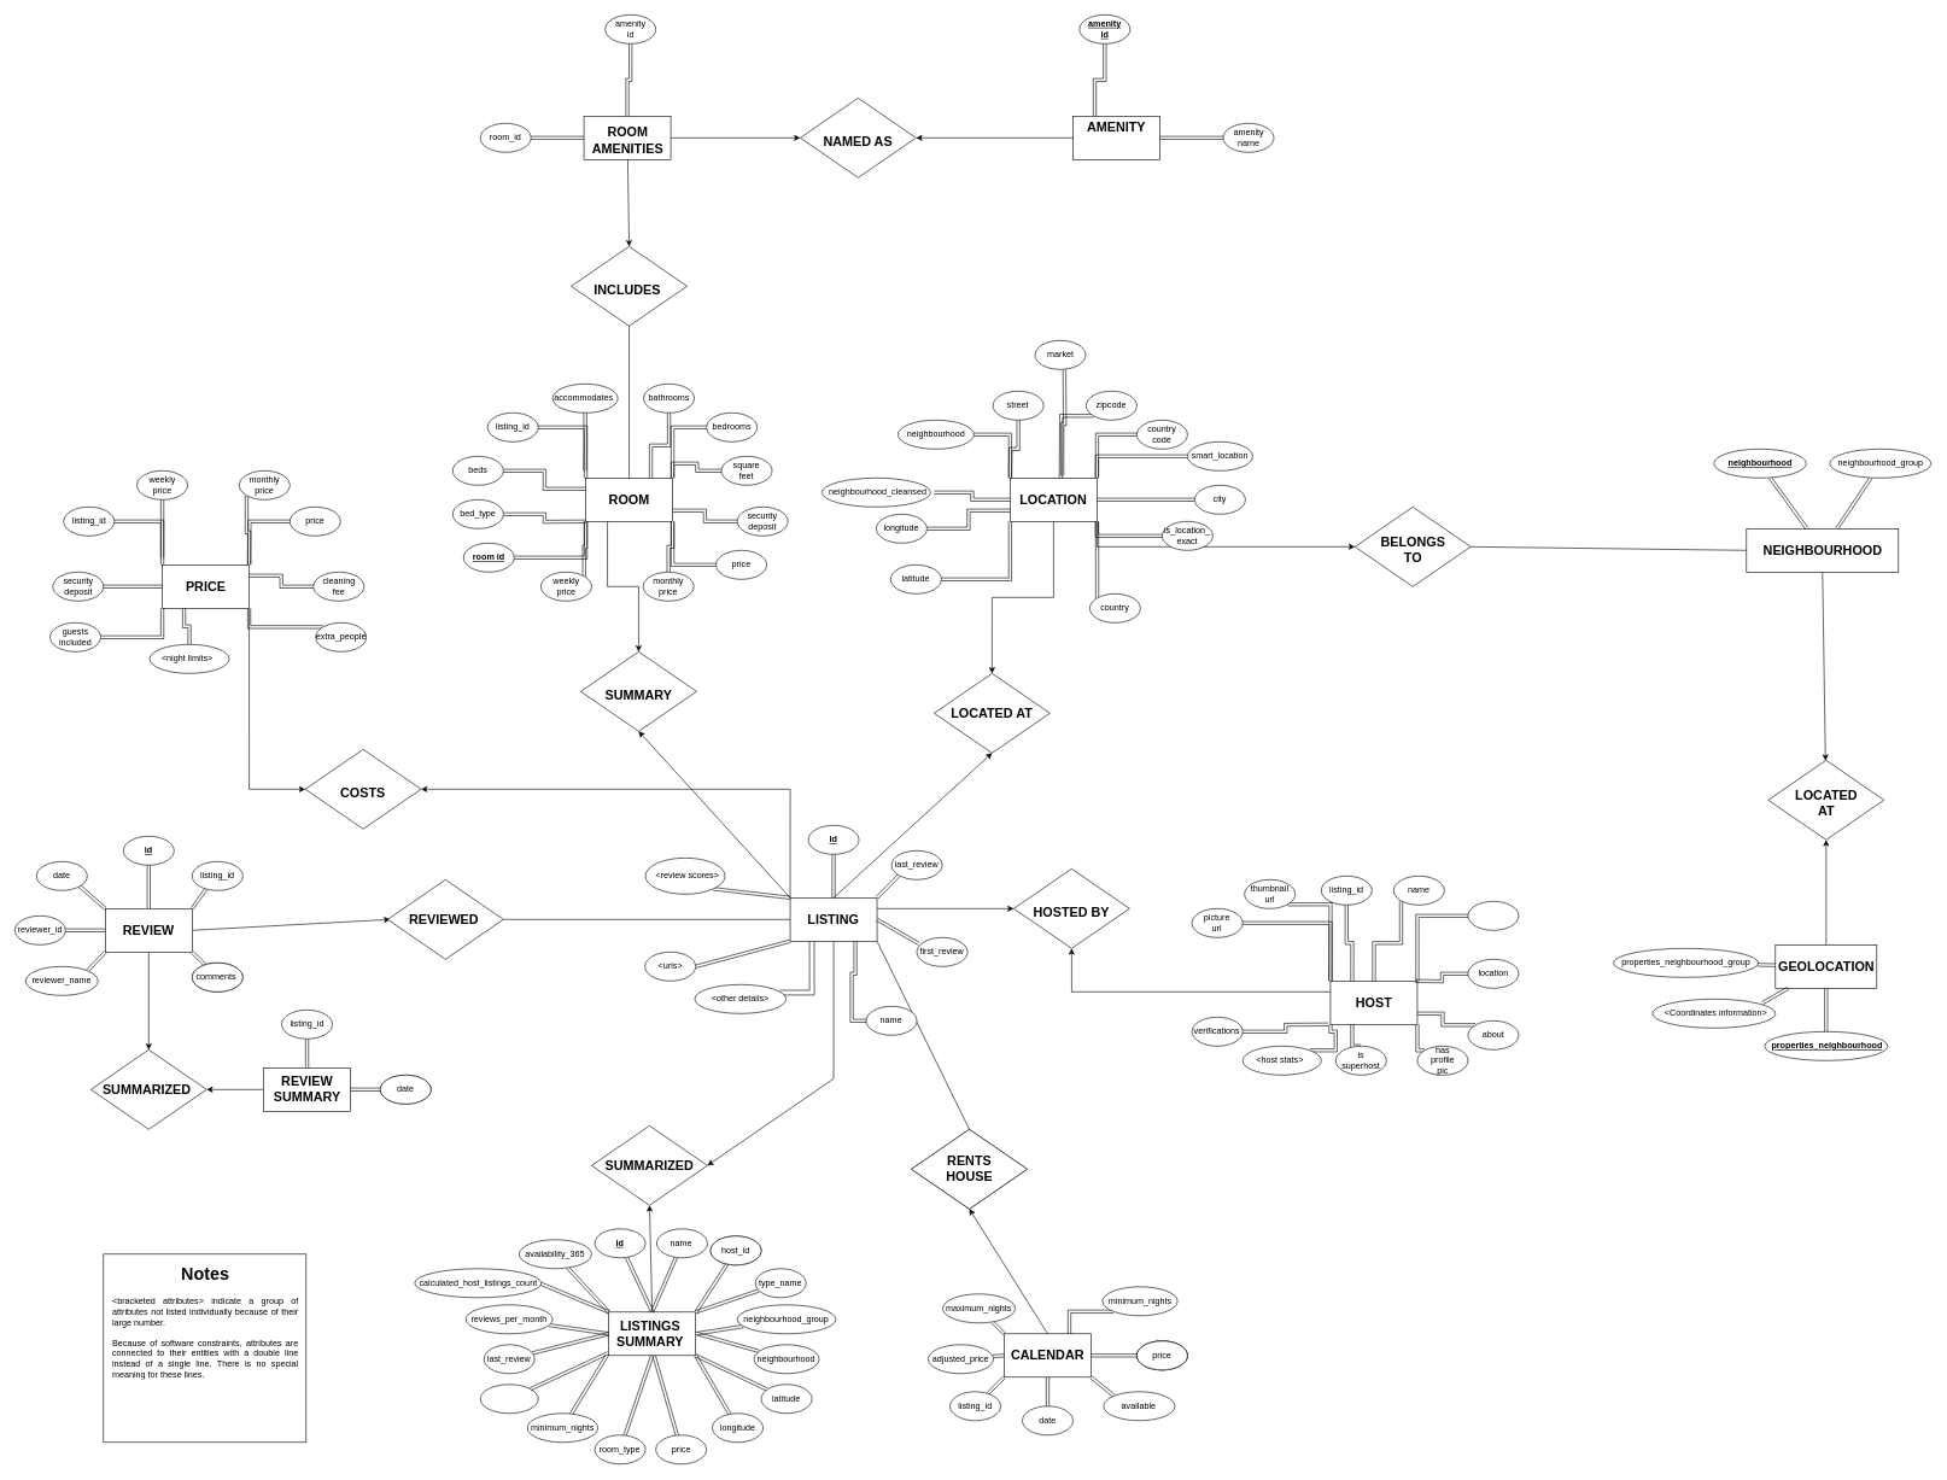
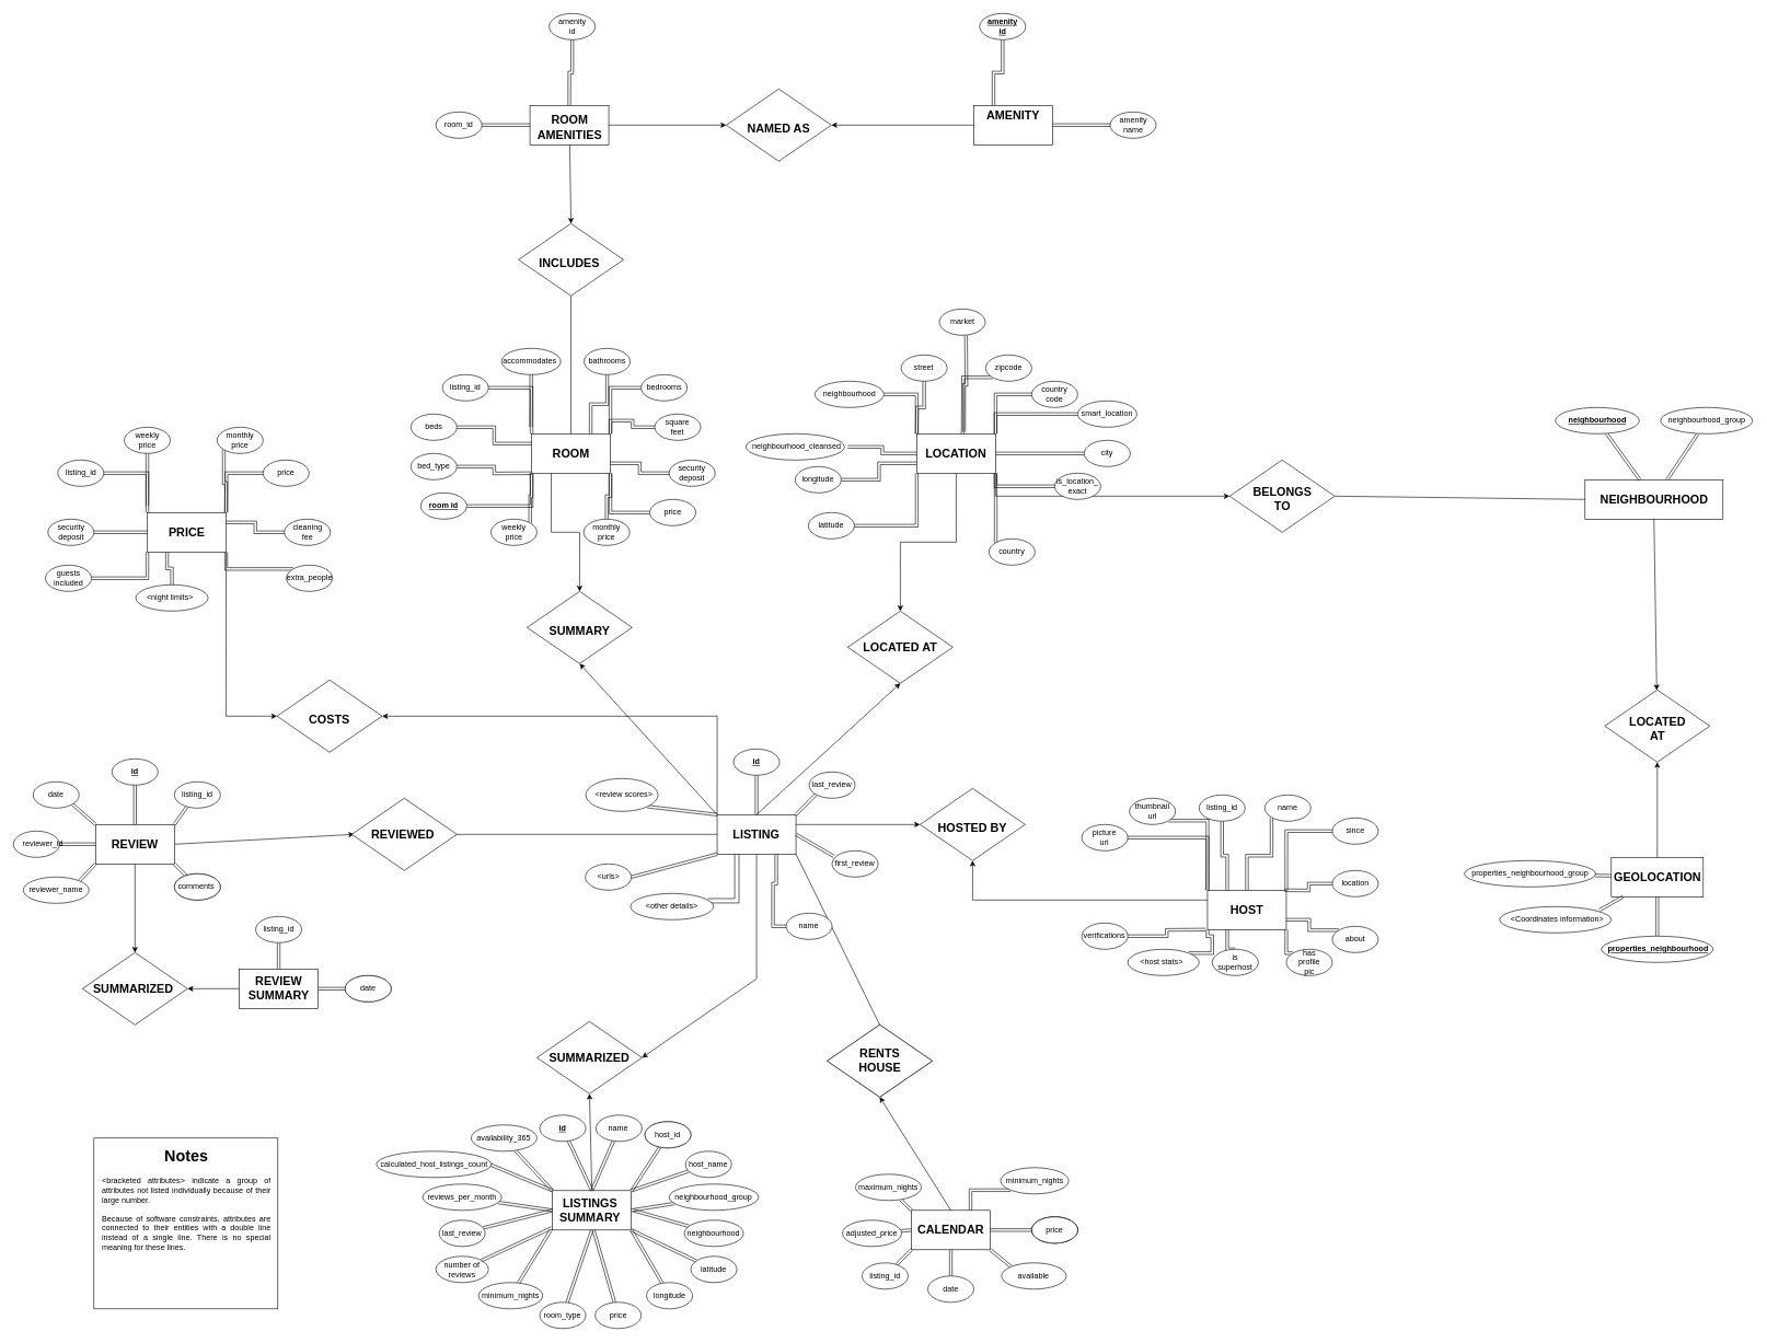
+ <mxCell id="313" value="since" style="text;html=1;strokeColor=none;fillColor=none;align=center;verticalAlign=middle;whiteSpace=wrap;rounded=0;" parent="1" vertex="1"><mxGeometry x="2042.75" y="1255" width="40" height="20" as="geometry" /></mxCell>
- <mxCell id="96" value="reviewer_id" style="text;html=1;strokeColor=none;fillColor=none;align=center;verticalAlign=middle;whiteSpace=wrap;rounded=0;" parent="1" vertex="1"><mxGeometry x="35" y="1275" width="40" height="20" as="geometry" /></mxCell>
+ <mxCell id="96" value="reviewer_id" style="text;html=1;strokeColor=none;fillColor=none;align=center;verticalAlign=middle;whiteSpace=wrap;rounded=0;" parent="1" vertex="1"><mxGeometry x="45" y="1275" width="40" height="20" as="geometry" /></mxCell>
- <mxCell id="41" value="type_name" style="text;html=1;strokeColor=none;fillColor=none;align=center;verticalAlign=middle;whiteSpace=wrap;rounded=0;" parent="1" vertex="1"><mxGeometry x="1058.13" y="1762.5" width="40" height="20" as="geometry" /></mxCell>
+ <mxCell id="41" value="host_name" style="text;html=1;strokeColor=none;fillColor=none;align=center;verticalAlign=middle;whiteSpace=wrap;rounded=0;" parent="1" vertex="1"><mxGeometry x="1058.13" y="1762.5" width="40" height="20" as="geometry" /></mxCell>
+ <mxCell id="66" value="number of&lt;br&gt;reviews" style="text;html=1;strokeColor=none;fillColor=none;align=center;verticalAlign=middle;whiteSpace=wrap;rounded=0;" parent="1" vertex="1"><mxGeometry x="673.13" y="1922.5" width="60" height="20" as="geometry" /></mxCell>
